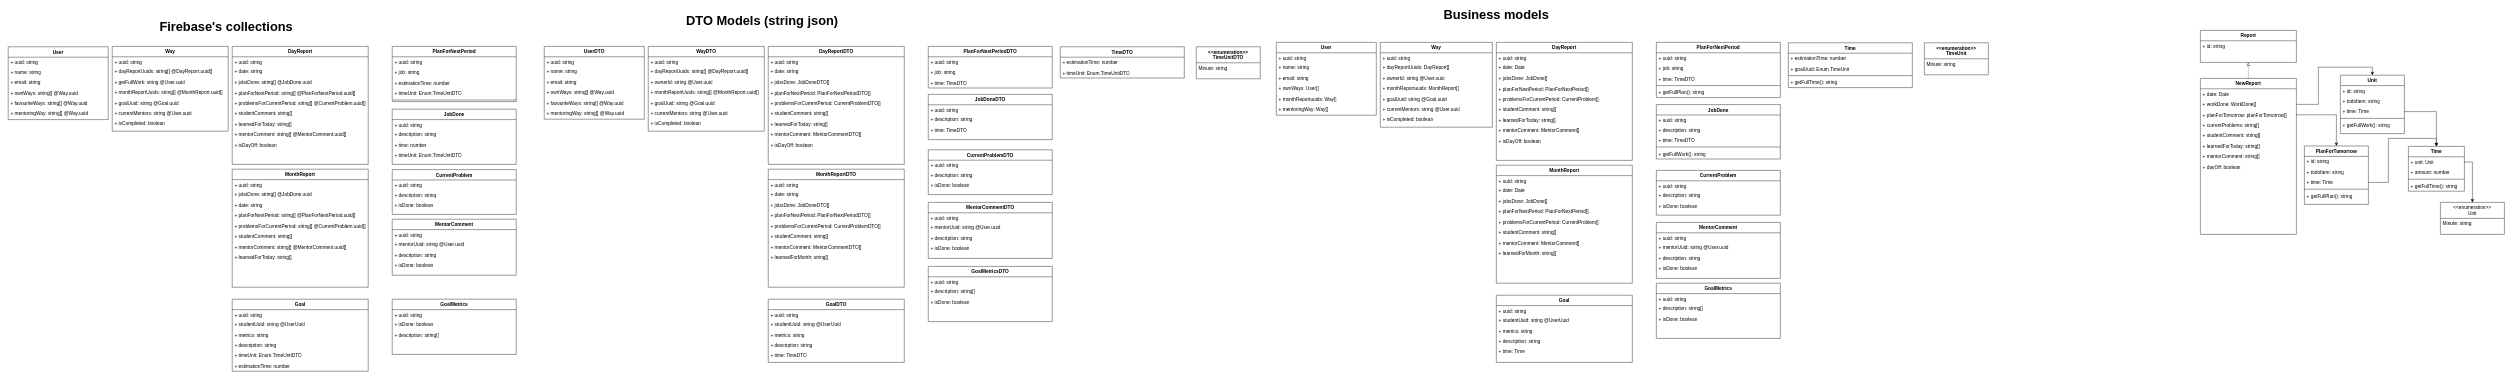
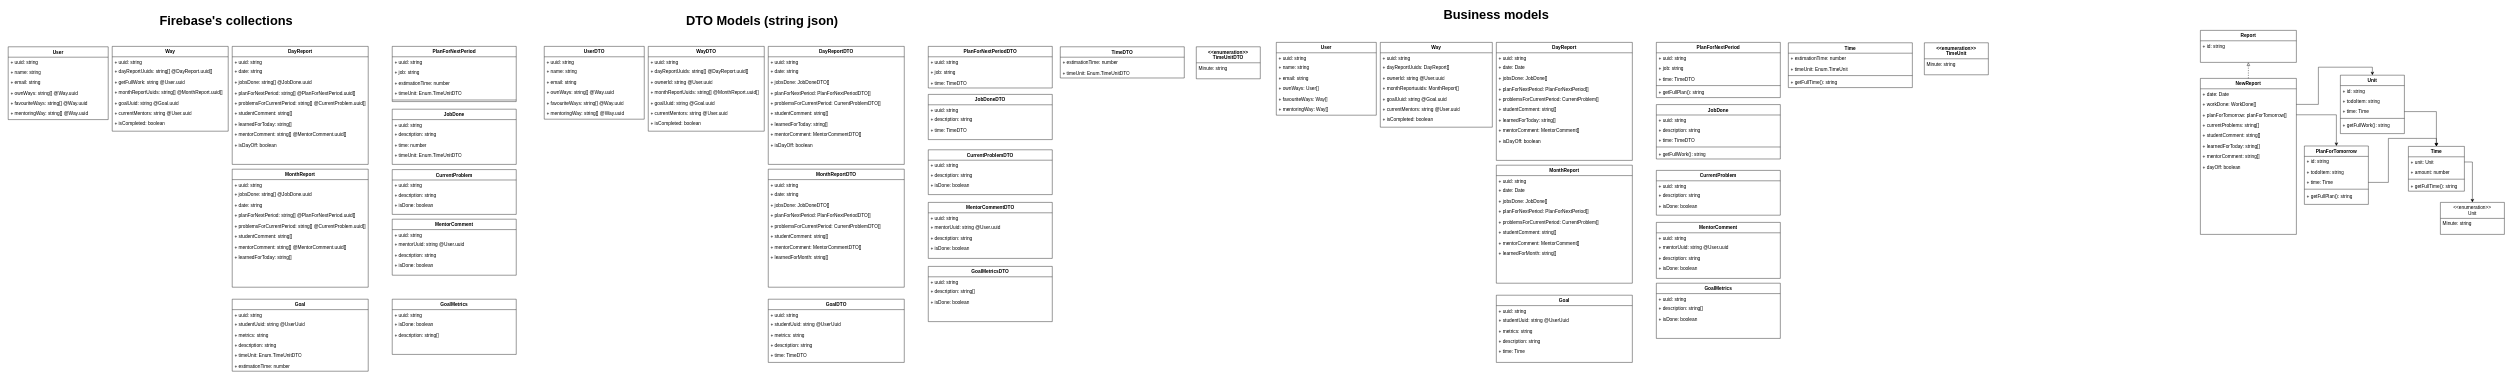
- <mxCell id="105" value="Firebase's collections" style="text;html=1;strokeColor=none;fillColor=none;align=center;verticalAlign=middle;whiteSpace=wrap;rounded=0;fontSize=32;fontStyle=1" parent="1" vertex="1"><mxGeometry x="320" y="50" width="490" height="30" as="geometry" /></mxCell>
+ <mxCell id="105" value="Firebase's collections" style="text;html=1;strokeColor=none;fillColor=none;align=center;verticalAlign=middle;whiteSpace=wrap;rounded=0;fontSize=32;fontStyle=1" parent="1" vertex="1"><mxGeometry x="320" y="35" width="490" height="30" as="geometry" /></mxCell>
- <mxCell id="241" value="+ goalUuid: Enum.TimeUnit" style="text;strokeColor=none;fillColor=none;align=left;verticalAlign=top;spacingLeft=4;spacingRight=4;overflow=hidden;rotatable=0;points=[[0,0.5],[1,0.5]];portConstraint=eastwest;whiteSpace=wrap;html=1;" parent="239" vertex="1"><mxGeometry y="52" width="310" height="26" as="geometry" /></mxCell>
+ <mxCell id="241" value="+ timeUnit: Enum.TimeUnit" style="text;strokeColor=none;fillColor=none;align=left;verticalAlign=top;spacingLeft=4;spacingRight=4;overflow=hidden;rotatable=0;points=[[0,0.5],[1,0.5]];portConstraint=eastwest;whiteSpace=wrap;html=1;" parent="239" vertex="1"><mxGeometry y="52" width="310" height="26" as="geometry" /></mxCell>
- <mxCell id="178" value="+ monthReportuuids: Way[]" style="text;strokeColor=none;fillColor=none;align=left;verticalAlign=top;spacingLeft=4;spacingRight=4;overflow=hidden;rotatable=0;points=[[0,0.5],[1,0.5]];portConstraint=eastwest;whiteSpace=wrap;html=1;" parent="173" vertex="1"><mxGeometry y="128" width="250" height="26" as="geometry" /></mxCell>
+ <mxCell id="178" value="+ favouriteWays: Way[]" style="text;strokeColor=none;fillColor=none;align=left;verticalAlign=top;spacingLeft=4;spacingRight=4;overflow=hidden;rotatable=0;points=[[0,0.5],[1,0.5]];portConstraint=eastwest;whiteSpace=wrap;html=1;" parent="173" vertex="1"><mxGeometry y="128" width="250" height="26" as="geometry" /></mxCell>
